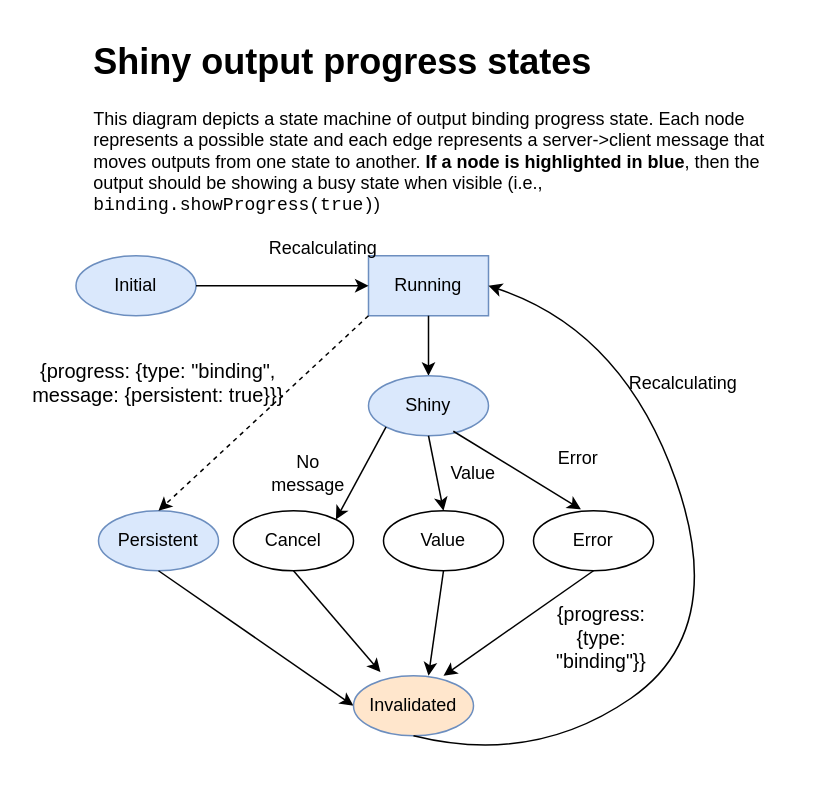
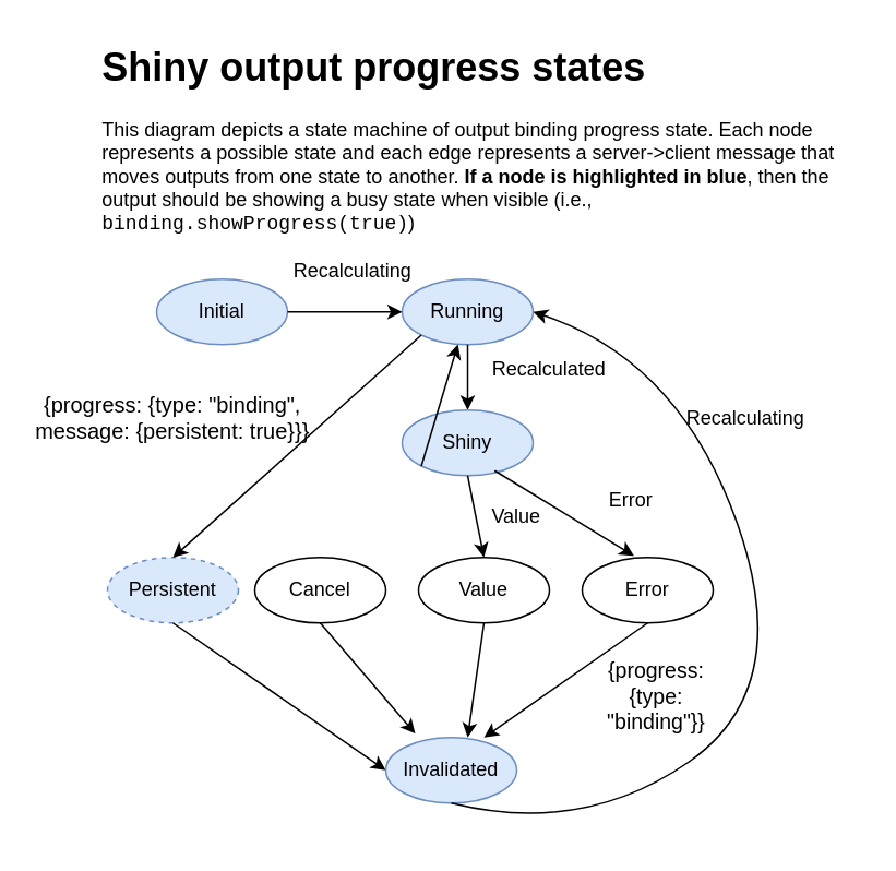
- <mxCell id="2" value="Initial" style="ellipse;whiteSpace=wrap;html=1;fillColor=#dae8fc;strokeColor=#6c8ebf;" vertex="1" parent="1"><mxGeometry x="50" y="170" width="80" height="40" as="geometry" /></mxCell>
+ <mxCell id="2" value="Initial" style="ellipse;whiteSpace=wrap;html=1;fillColor=#dae8fc;strokeColor=#6c8ebf;" vertex="1" parent="1"><mxGeometry x="95" y="170" width="80" height="40" as="geometry" /></mxCell>
- <mxCell id="3" value="Running" style="whiteSpace=wrap;html=1;fillColor=#dae8fc;strokeColor=#6c8ebf;rounded=0;" vertex="1" parent="1"><mxGeometry x="245" y="170" width="80" height="40" as="geometry" /></mxCell>
+ <mxCell id="3" value="Running" style="ellipse;whiteSpace=wrap;html=1;fillColor=#dae8fc;strokeColor=#6c8ebf;" vertex="1" parent="1"><mxGeometry x="245" y="170" width="80" height="40" as="geometry" /></mxCell>
+ <mxCell id="8" value="Recalculated" style="text;html=1;align=center;verticalAlign=middle;whiteSpace=wrap;rounded=0;" vertex="1" parent="1"><mxGeometry x="305" y="210" width="60" height="30" as="geometry" /></mxCell>
- <mxCell id="21" value="" style="endArrow=classic;html=1;rounded=0;exitX=0;exitY=1;exitDx=0;exitDy=0;entryX=0.5;entryY=0;entryDx=0;entryDy=0;dashed=1;" edge="1" parent="1" source="3" target="12"><mxGeometry width="50" height="50" relative="1" as="geometry"><mxPoint x="295" y="300" as="sourcePoint" /><mxPoint x="295" y="350" as="targetPoint" /></mxGeometry></mxCell>
+ <mxCell id="21" value="" style="endArrow=classic;html=1;rounded=0;exitX=0;exitY=1;exitDx=0;exitDy=0;entryX=0.5;entryY=0;entryDx=0;entryDy=0;" edge="1" parent="1" source="3" target="12"><mxGeometry width="50" height="50" relative="1" as="geometry"><mxPoint x="295" y="300" as="sourcePoint" /><mxPoint x="295" y="350" as="targetPoint" /></mxGeometry></mxCell>
- <mxCell id="23" value="" style="endArrow=classic;html=1;rounded=0;exitX=0;exitY=1;exitDx=0;exitDy=0;entryX=1;entryY=0;entryDx=0;entryDy=0;" edge="1" parent="1" source="7" target="13"><mxGeometry width="50" height="50" relative="1" as="geometry"><mxPoint x="315" y="320" as="sourcePoint" /><mxPoint x="315" y="370" as="targetPoint" /></mxGeometry></mxCell>
+ <mxCell id="23" value="" style="endArrow=classic;html=1;rounded=0;exitX=0;exitY=1;exitDx=0;exitDy=0;" edge="1" parent="1" source="7" target="3"><mxGeometry width="50" height="50" relative="1" as="geometry"><mxPoint x="315" y="320" as="sourcePoint" /><mxPoint x="315" y="370" as="targetPoint" /></mxGeometry></mxCell>
- <mxCell id="26" value="No message" style="text;html=1;align=center;verticalAlign=middle;whiteSpace=wrap;rounded=0;" vertex="1" parent="1"><mxGeometry x="175" y="300" width="60" height="30" as="geometry" /></mxCell>
- <mxCell id="12" value="Persistent" style="ellipse;whiteSpace=wrap;html=1;fillColor=#dae8fc;strokeColor=#6c8ebf;" vertex="1" parent="1"><mxGeometry x="65" y="340" width="80" height="40" as="geometry" /></mxCell>
+ <mxCell id="12" value="Persistent" style="ellipse;whiteSpace=wrap;html=1;fillColor=#dae8fc;strokeColor=#6c8ebf;dashed=1;" vertex="1" parent="1"><mxGeometry x="65" y="340" width="80" height="40" as="geometry" /></mxCell>
- <mxCell id="18" value="Invalidated" style="ellipse;whiteSpace=wrap;html=1;fillColor=#ffe6cc;strokeColor=#6c8ebf;" vertex="1" parent="1"><mxGeometry x="235" y="450" width="80" height="40" as="geometry" /></mxCell>
+ <mxCell id="18" value="Invalidated" style="ellipse;whiteSpace=wrap;html=1;fillColor=#dae8fc;strokeColor=#6c8ebf;" vertex="1" parent="1"><mxGeometry x="235" y="450" width="80" height="40" as="geometry" /></mxCell>
